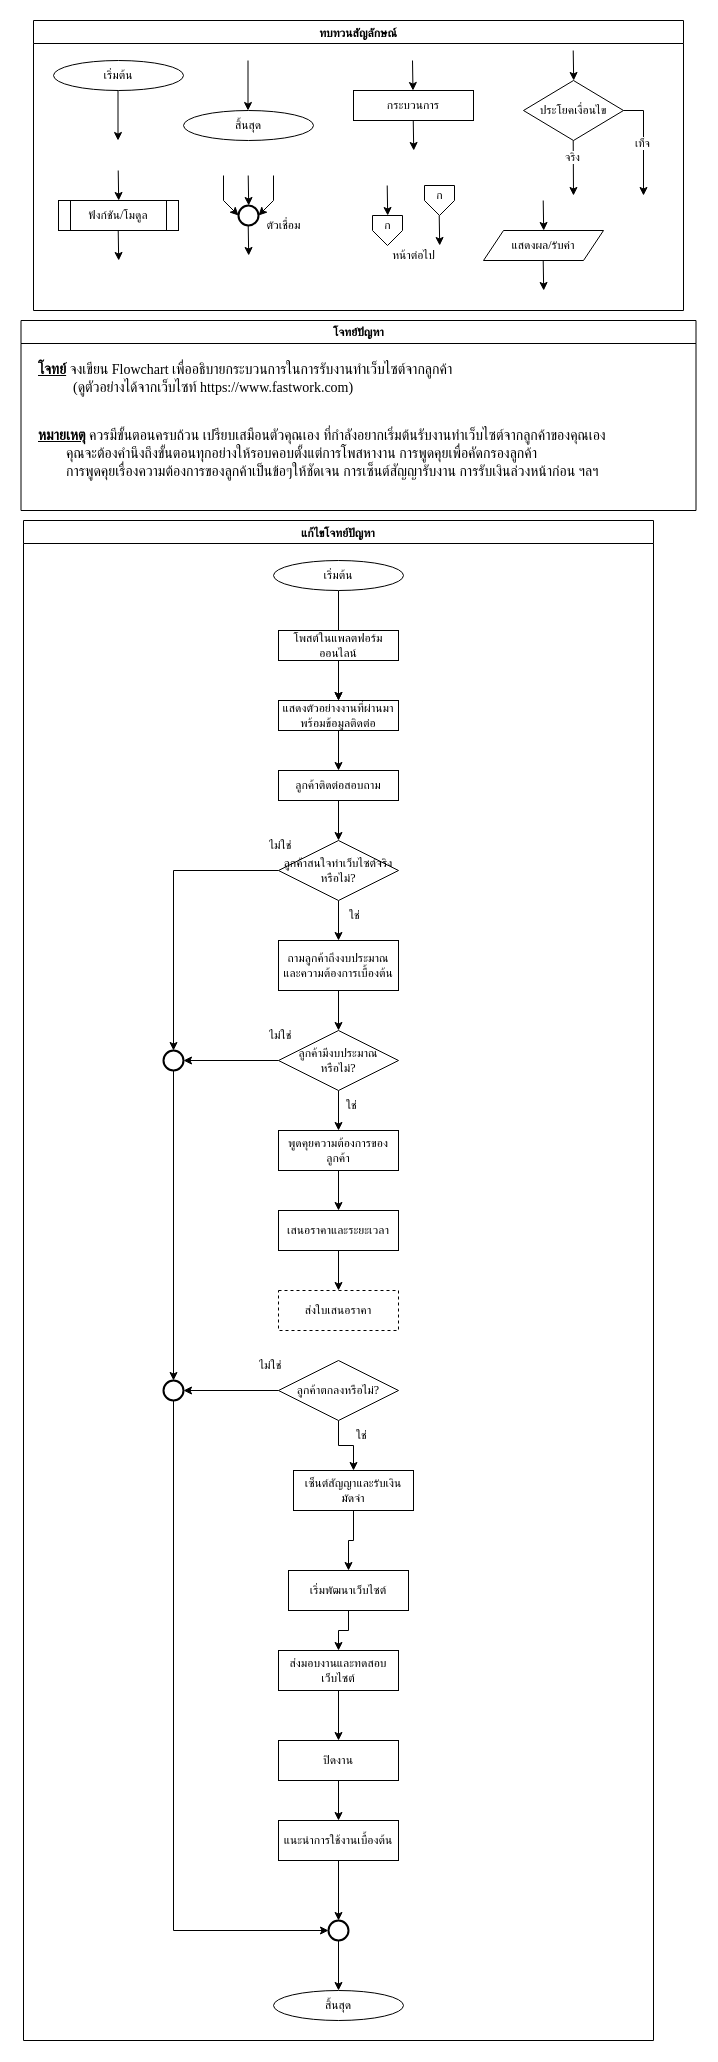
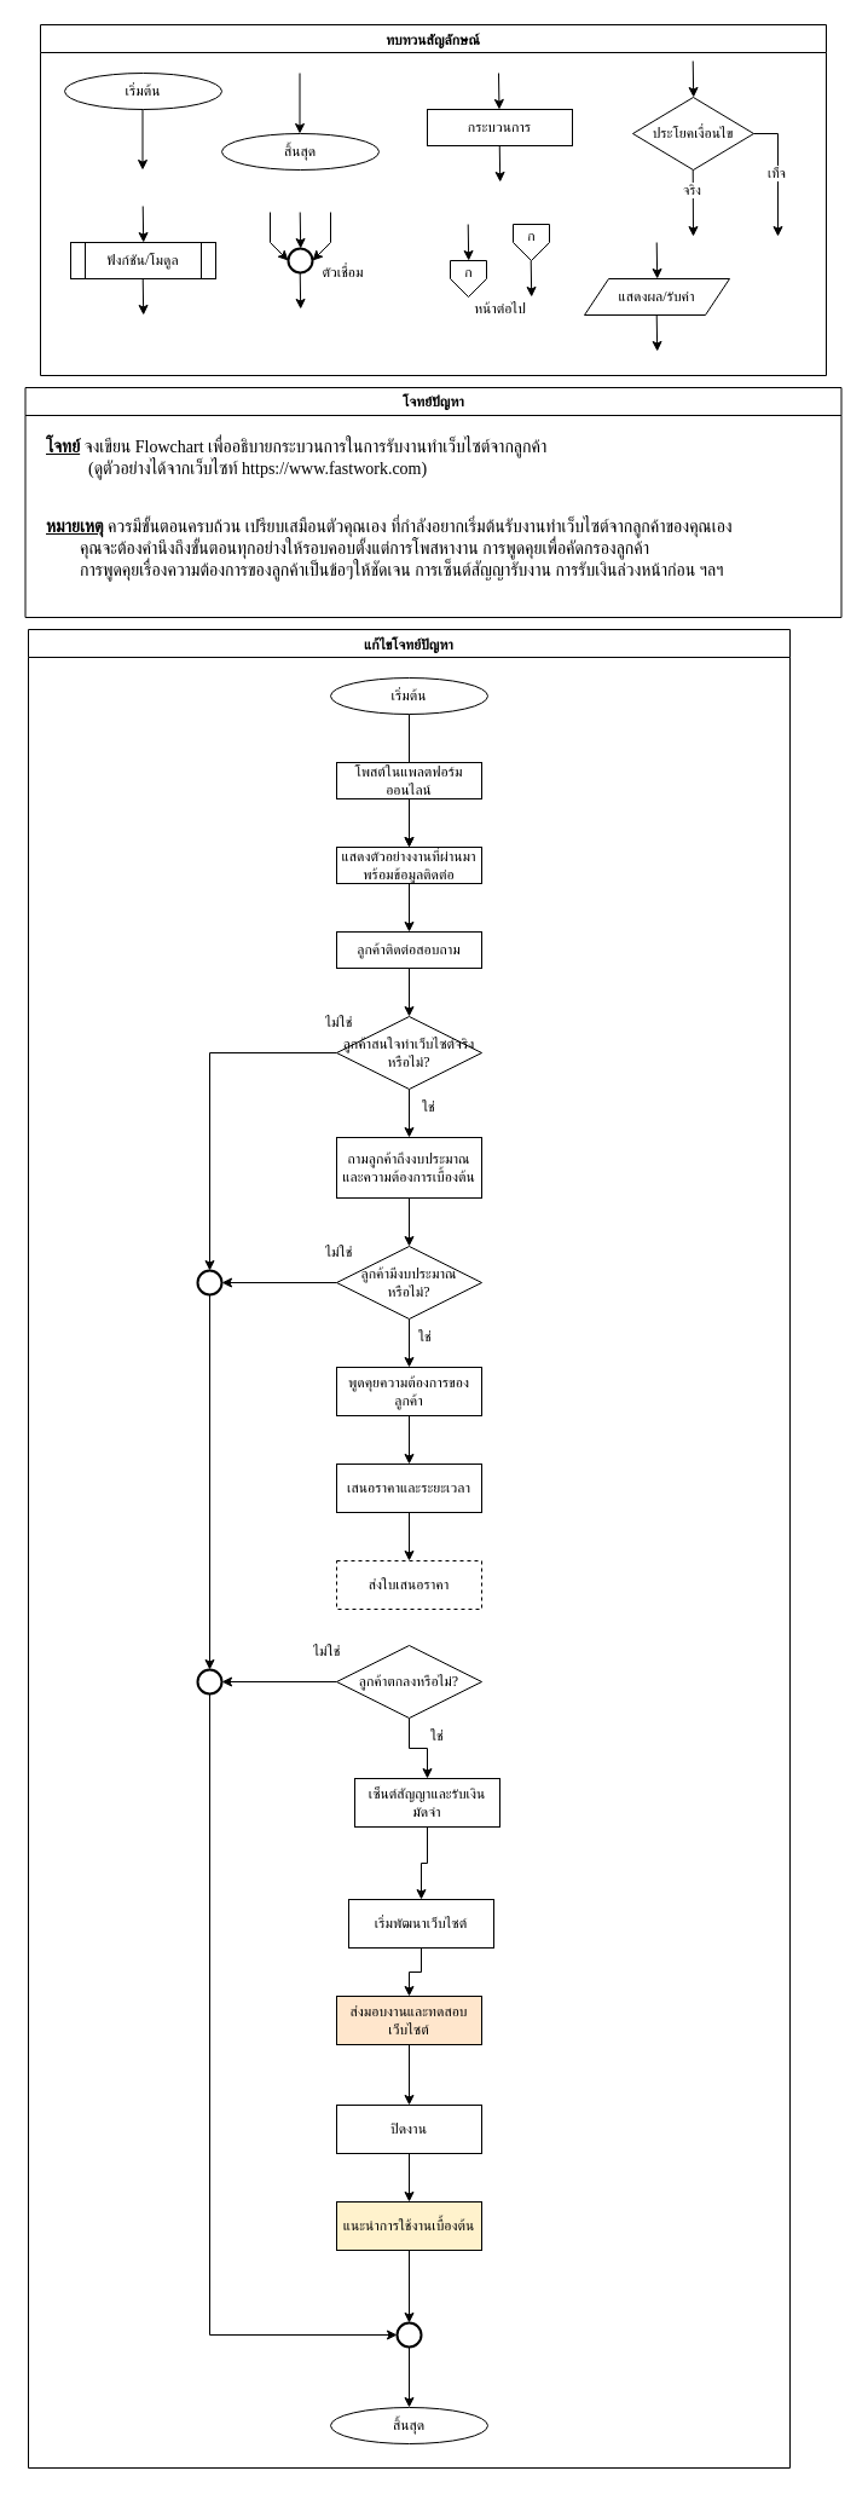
- <mxCell id="72" value="ส่งมอบงานและทดสอบเว็บไซต์ " style="rounded=0;whiteSpace=wrap;html=1;fontFamily=Sarabun;fontSource=https%3A%2F%2Ffonts.googleapis.com%2Fcss%3Ffamily%3DSarabun;" vertex="1" parent="35"><mxGeometry x="255" y="1130" width="120" height="40" as="geometry" /></mxCell>
+ <mxCell id="72" value="ส่งมอบงานและทดสอบเว็บไซต์ " style="rounded=0;whiteSpace=wrap;html=1;fontFamily=Sarabun;fontSource=https%3A%2F%2Ffonts.googleapis.com%2Fcss%3Ffamily%3DSarabun;fillColor=#ffe6cc;" vertex="1" parent="35"><mxGeometry x="255" y="1130" width="120" height="40" as="geometry" /></mxCell>
- <mxCell id="76" value="แนะนำการใช้งานเบื้องต้น " style="rounded=0;whiteSpace=wrap;html=1;fontFamily=Sarabun;fontSource=https%3A%2F%2Ffonts.googleapis.com%2Fcss%3Ffamily%3DSarabun;" vertex="1" parent="35"><mxGeometry x="255" y="1300" width="120" height="40" as="geometry" /></mxCell>
+ <mxCell id="76" value="แนะนำการใช้งานเบื้องต้น " style="rounded=0;whiteSpace=wrap;html=1;fontFamily=Sarabun;fontSource=https%3A%2F%2Ffonts.googleapis.com%2Fcss%3Ffamily%3DSarabun;fillColor=#fff2cc;" vertex="1" parent="35"><mxGeometry x="255" y="1300" width="120" height="40" as="geometry" /></mxCell>
